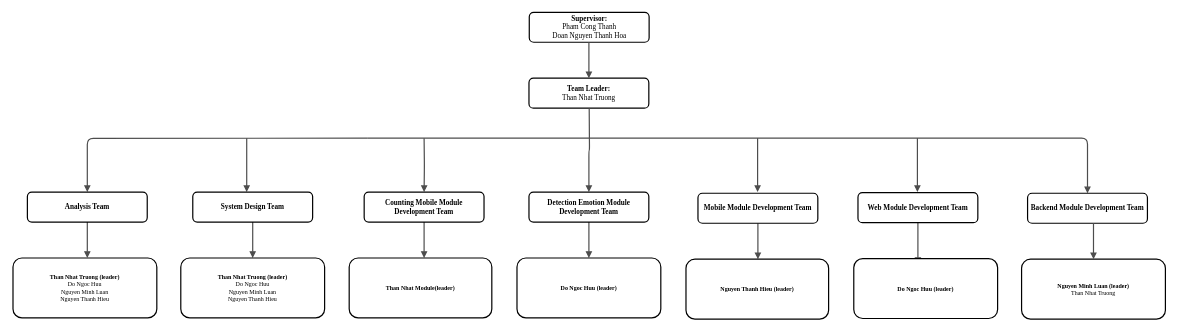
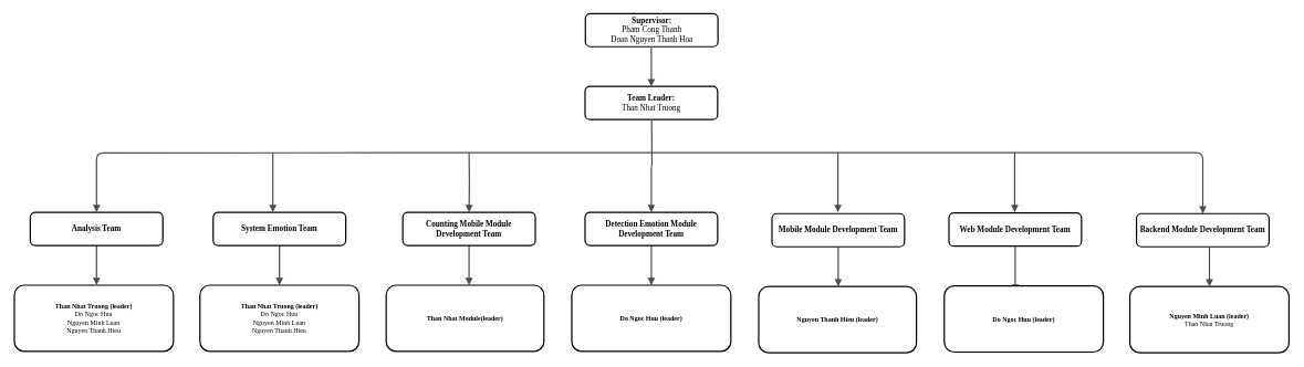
- <mxCell id="13" value="System Design Team" style="whiteSpace=wrap;html=1;rounded=1;shadow=0;comic=0;strokeWidth=2;fontFamily=Verdana;align=center;fontSize=12;fontStyle=1" parent="1" vertex="1"><mxGeometry x="320" y="320" width="200" height="50" as="geometry" /></mxCell>
+ <mxCell id="13" value="System Emotion Team" style="whiteSpace=wrap;html=1;rounded=1;shadow=0;comic=0;strokeWidth=2;fontFamily=Verdana;align=center;fontSize=12;fontStyle=1" parent="1" vertex="1"><mxGeometry x="320" y="320" width="200" height="50" as="geometry" /></mxCell>
